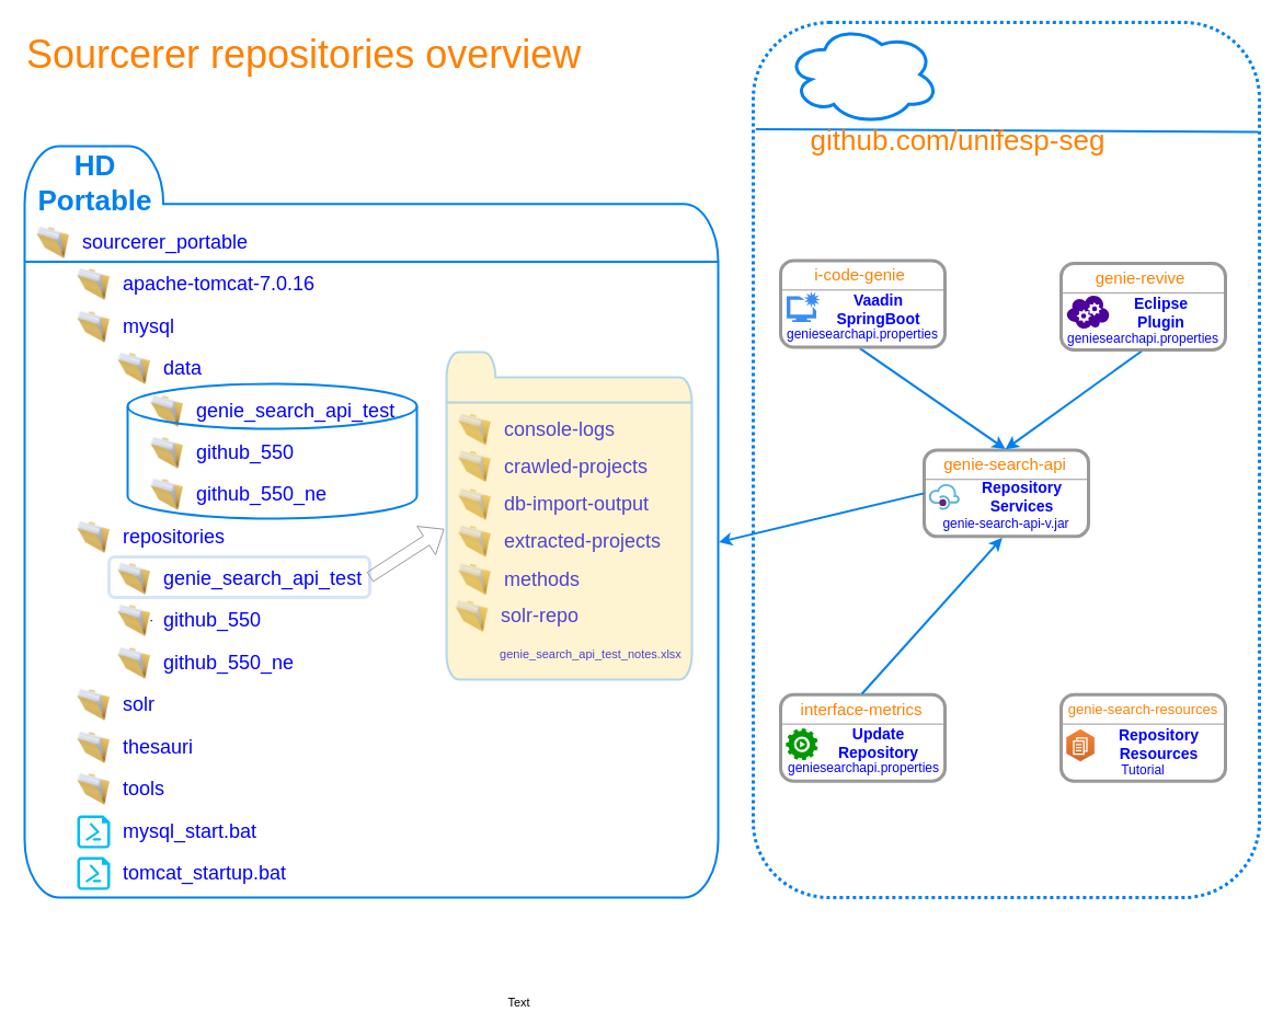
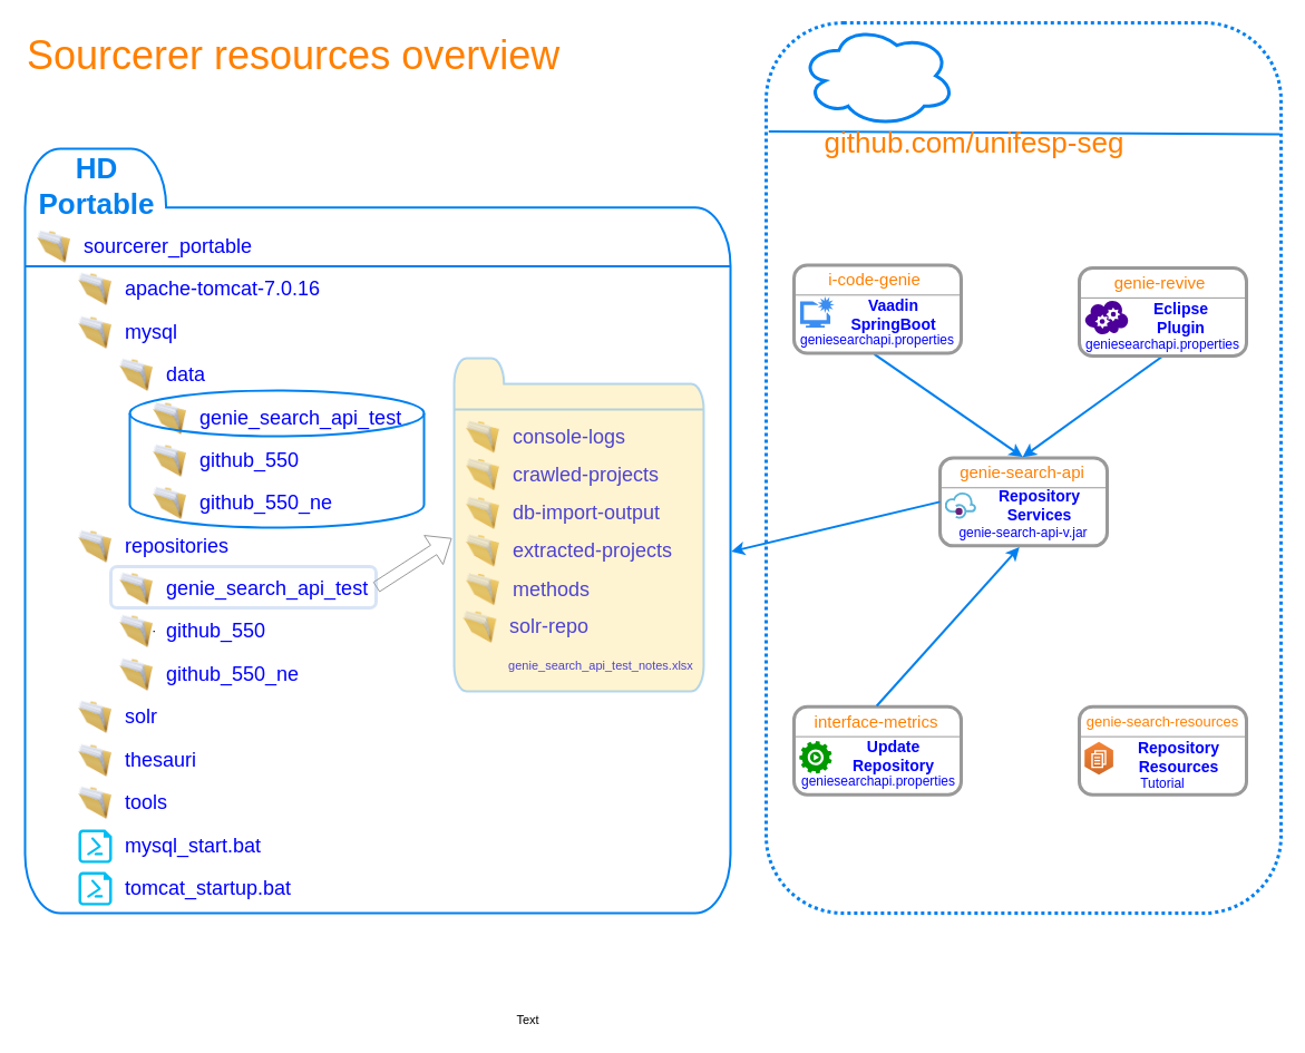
- <mxCell id="63" value="&lt;font style=&quot;font-size: 36px&quot; color=&quot;#ff8000&quot;&gt;Sourcerer repositories overview&lt;/font&gt;" style="text;html=1;strokeColor=none;fillColor=none;align=left;verticalAlign=middle;whiteSpace=wrap;rounded=0;fontColor=#0000FF;" parent="1" vertex="1"><mxGeometry x="22" y="20" width="546" height="57.79" as="geometry" /></mxCell>
+ <mxCell id="63" value="&lt;font style=&quot;font-size: 36px&quot; color=&quot;#ff8000&quot;&gt;Sourcerer resources overview&lt;/font&gt;" style="text;html=1;strokeColor=none;fillColor=none;align=left;verticalAlign=middle;whiteSpace=wrap;rounded=0;fontColor=#0000FF;" parent="1" vertex="1"><mxGeometry x="22" y="20" width="546" height="57.79" as="geometry" /></mxCell>
